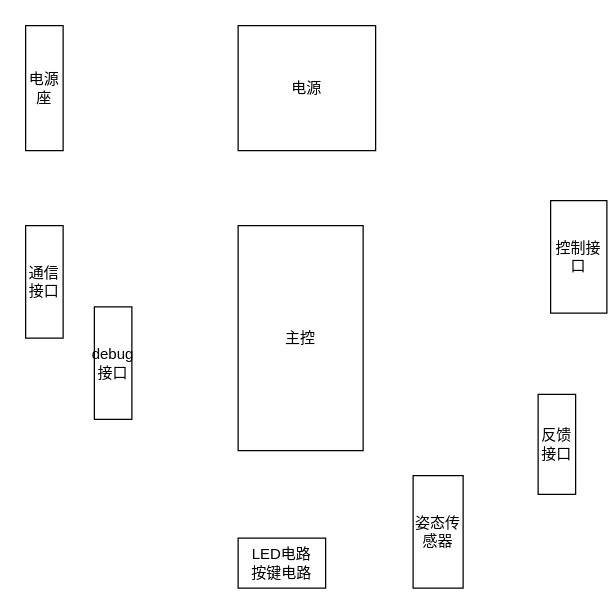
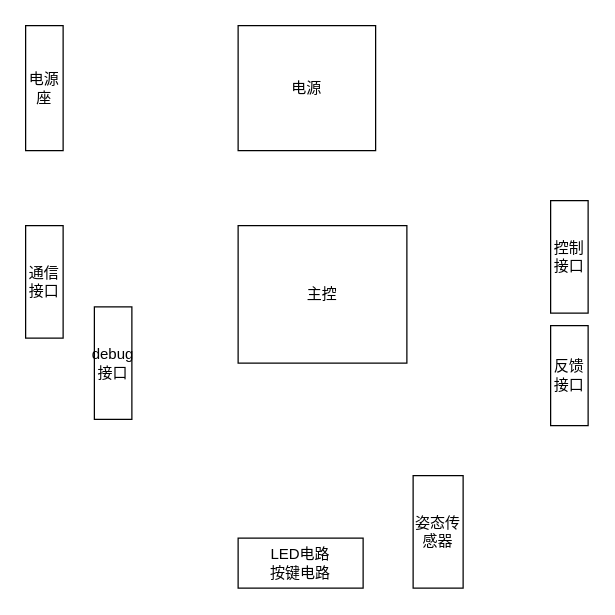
- <mxCell id="5" value="控制接口" style="rounded=0;whiteSpace=wrap;html=1;" vertex="1" parent="1"><mxGeometry x="440" y="160" width="45" height="90" as="geometry" /></mxCell>
+ <mxCell id="5" value="控制接口" style="rounded=0;whiteSpace=wrap;html=1;" vertex="1" parent="1"><mxGeometry x="440" y="160" width="30" height="90" as="geometry" /></mxCell>
- <mxCell id="4" value="主控" style="rounded=0;whiteSpace=wrap;html=1;" vertex="1" parent="1"><mxGeometry x="190" y="180" width="100" height="180" as="geometry" /></mxCell>
+ <mxCell id="4" value="主控" style="rounded=0;whiteSpace=wrap;html=1;" vertex="1" parent="1"><mxGeometry x="190" y="180" width="135" height="110" as="geometry" /></mxCell>
- <mxCell id="6" value="反馈接口" style="rounded=0;whiteSpace=wrap;html=1;" vertex="1" parent="1"><mxGeometry x="430" y="315" width="30" height="80" as="geometry" /></mxCell>
+ <mxCell id="6" value="反馈接口" style="rounded=0;whiteSpace=wrap;html=1;" vertex="1" parent="1"><mxGeometry x="440" y="260" width="30" height="80" as="geometry" /></mxCell>
- <mxCell id="9" value="&lt;div&gt;LED电路&lt;/div&gt;&lt;div&gt;按键电路&lt;/div&gt;" style="rounded=0;whiteSpace=wrap;html=1;" vertex="1" parent="1"><mxGeometry x="190" y="430" width="70" height="40" as="geometry" /></mxCell>
+ <mxCell id="9" value="&lt;div&gt;LED电路&lt;/div&gt;&lt;div&gt;按键电路&lt;/div&gt;" style="rounded=0;whiteSpace=wrap;html=1;" vertex="1" parent="1"><mxGeometry x="190" y="430" width="100" height="40" as="geometry" /></mxCell>
